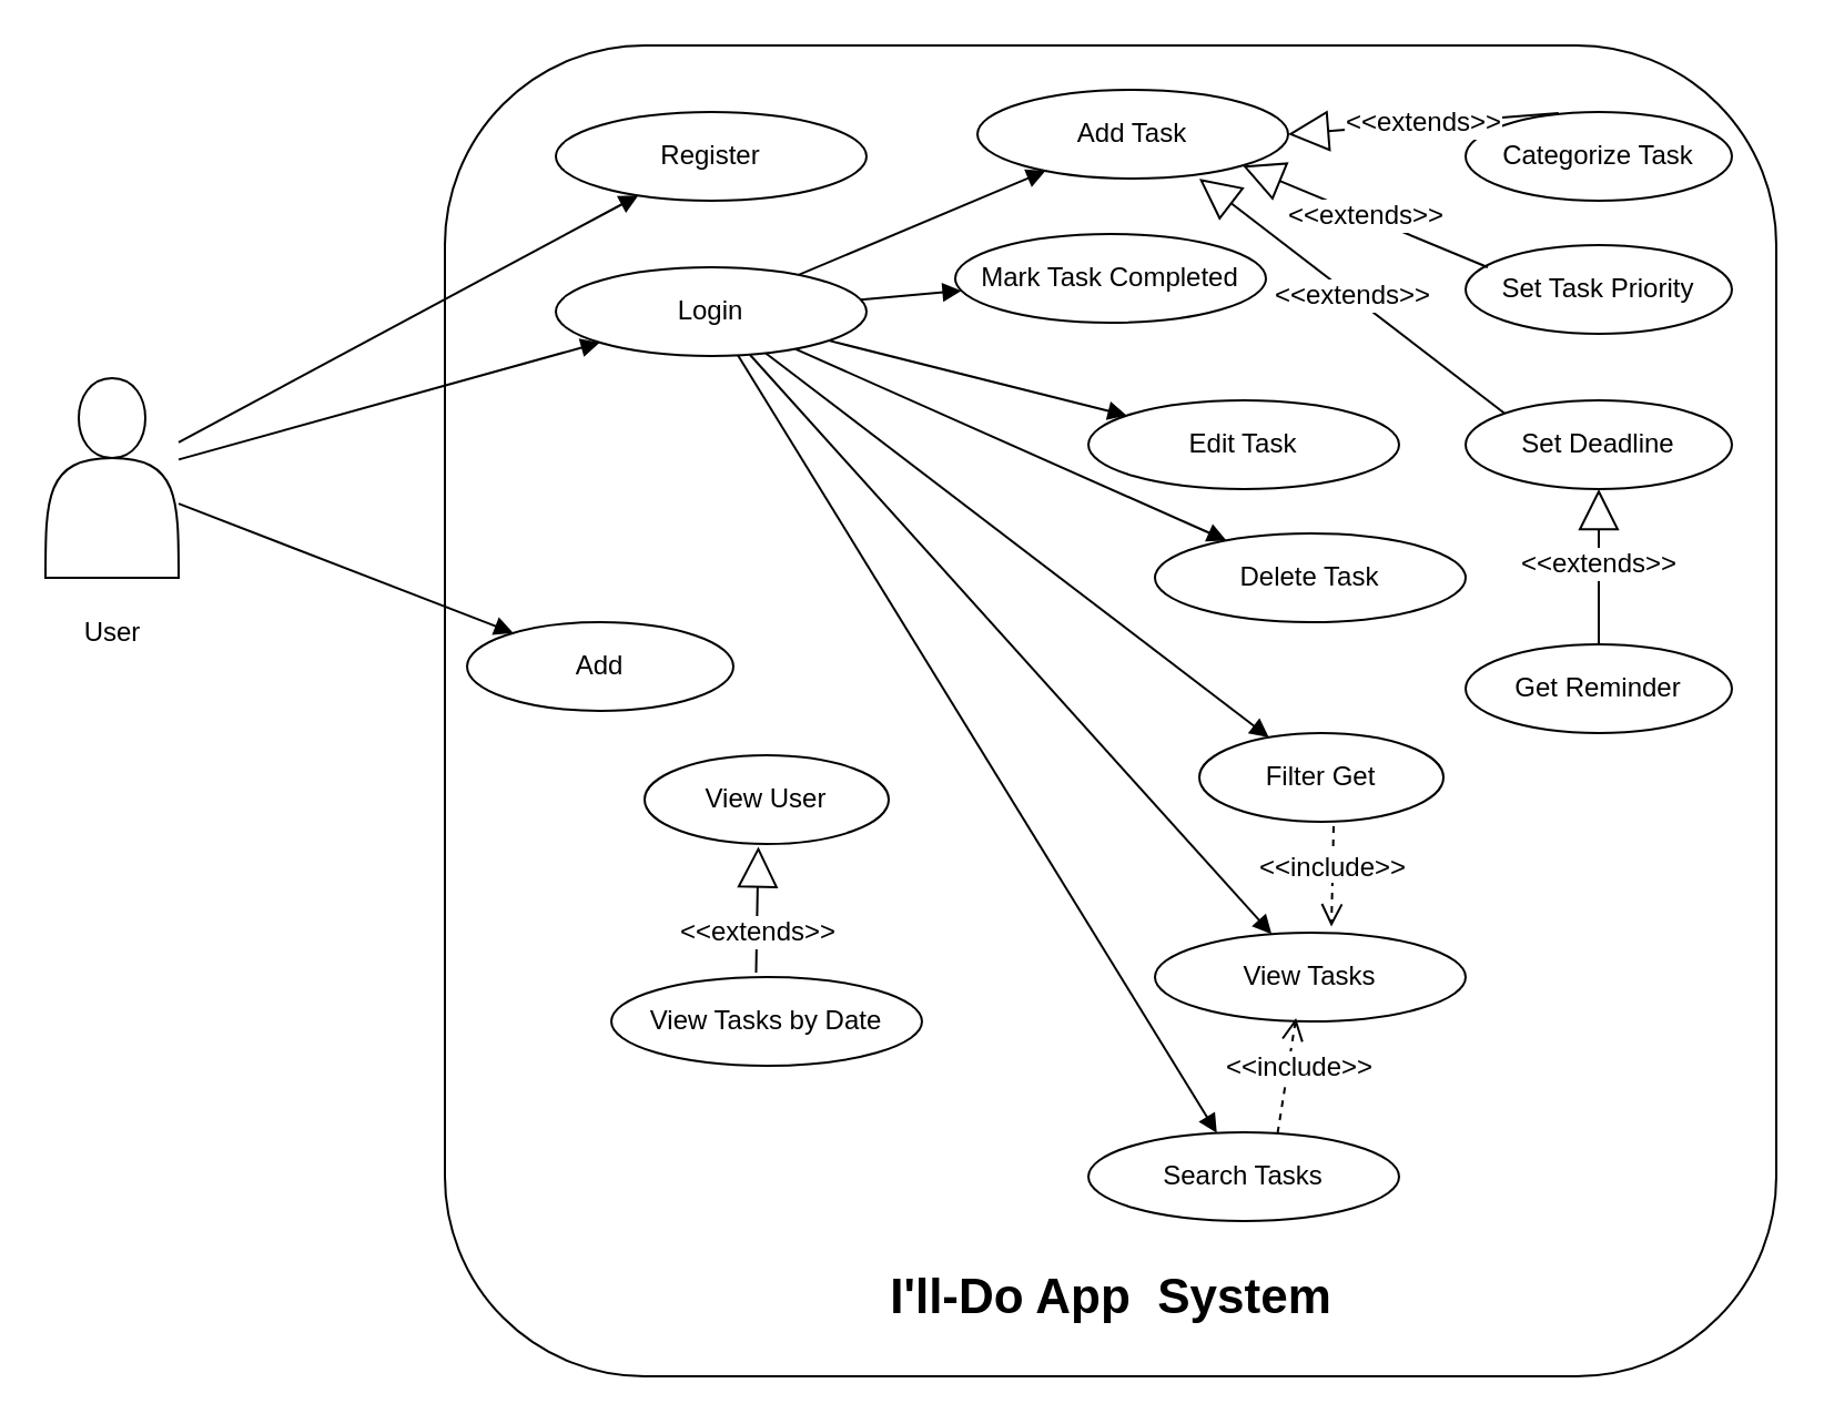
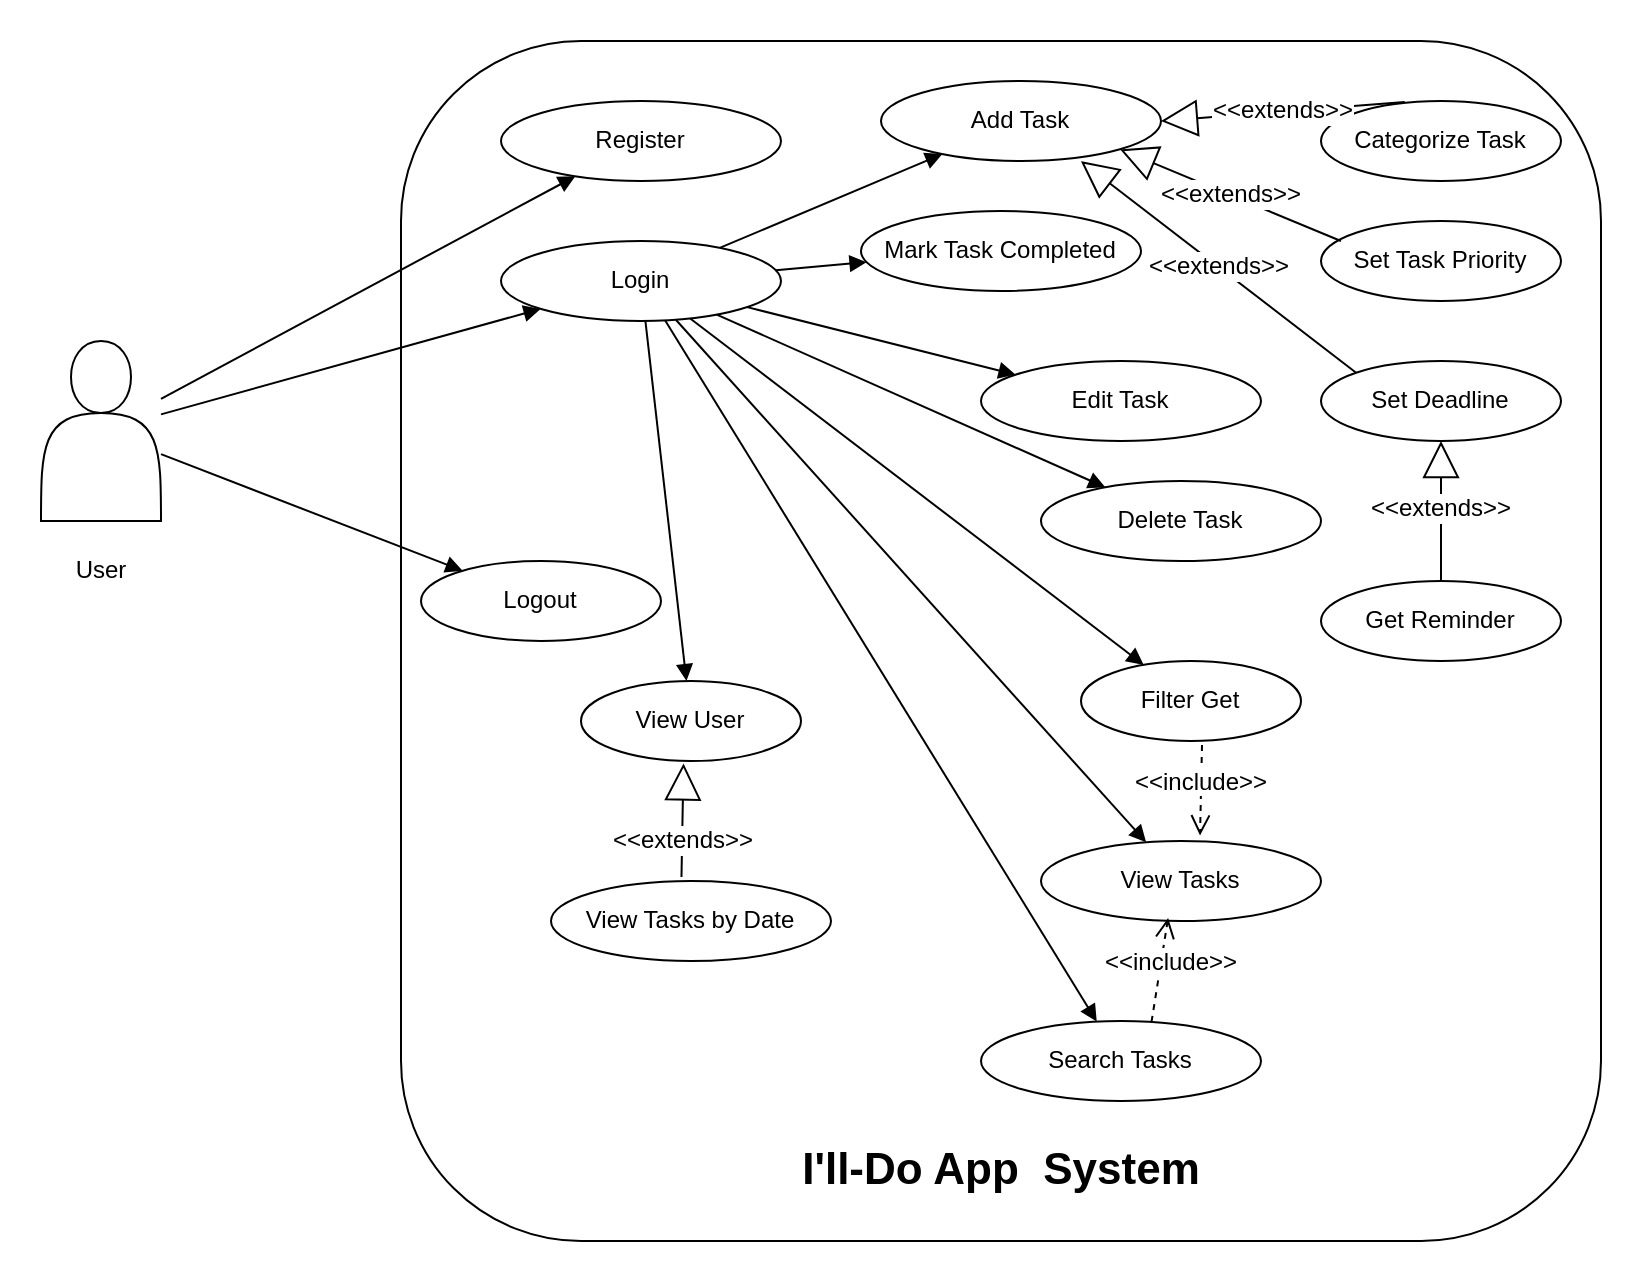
+ <mxCell id="30" style="endArrow=block;" parent="1" source="5" target="18" edge="1"><mxGeometry relative="1" as="geometry" /></mxCell>
- <mxCell id="6" value="Add" style="ellipse;whiteSpace=wrap;html=1;" parent="1" vertex="1"><mxGeometry x="210" y="280" width="120" height="40" as="geometry" /></mxCell>
+ <mxCell id="6" value="Logout" style="ellipse;whiteSpace=wrap;html=1;" parent="1" vertex="1"><mxGeometry x="210" y="280" width="120" height="40" as="geometry" /></mxCell>
